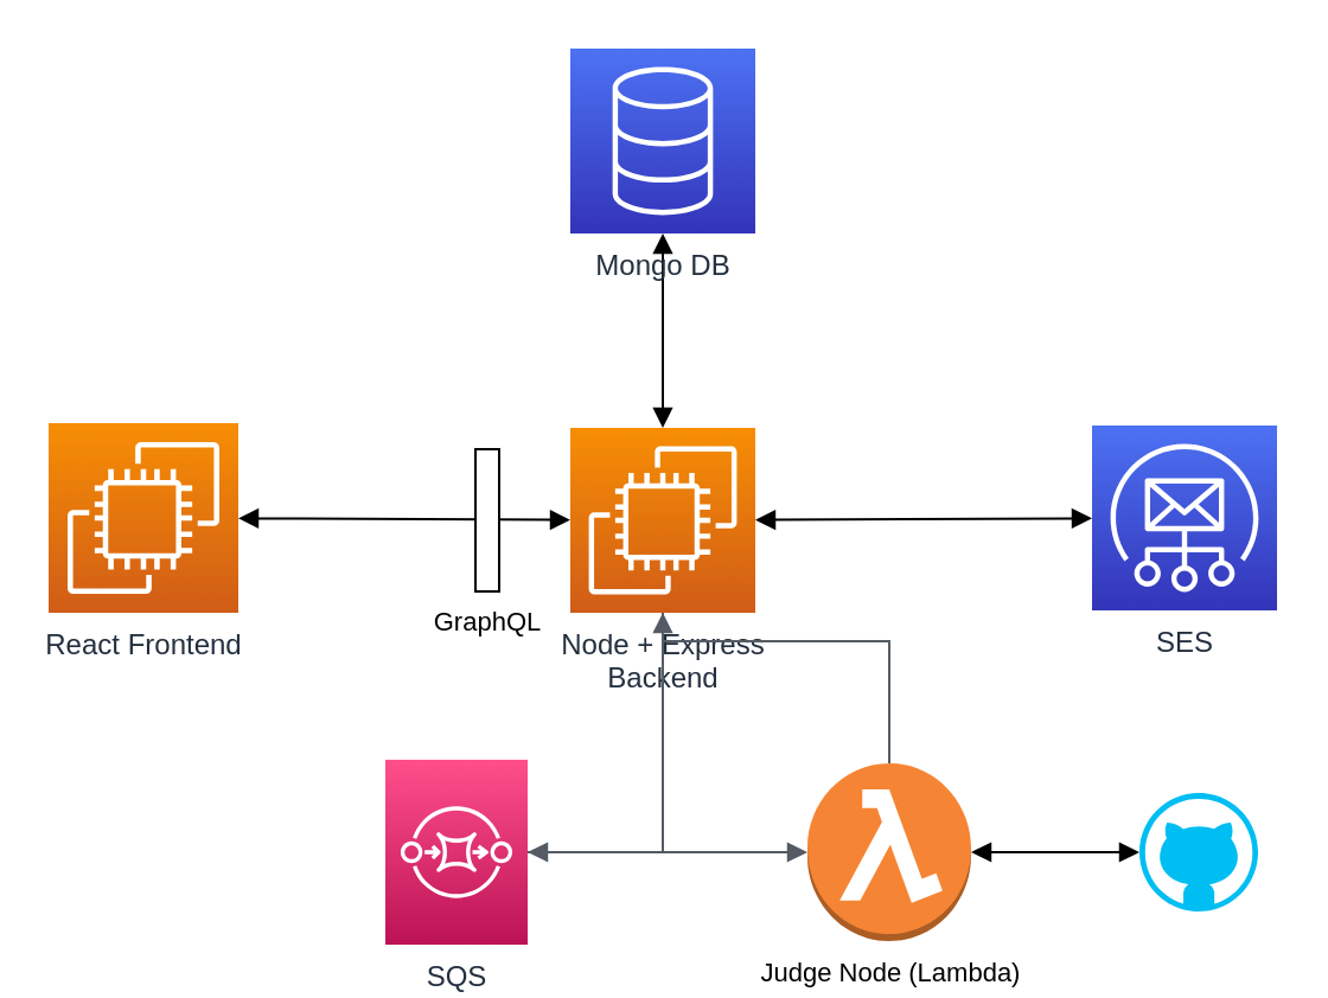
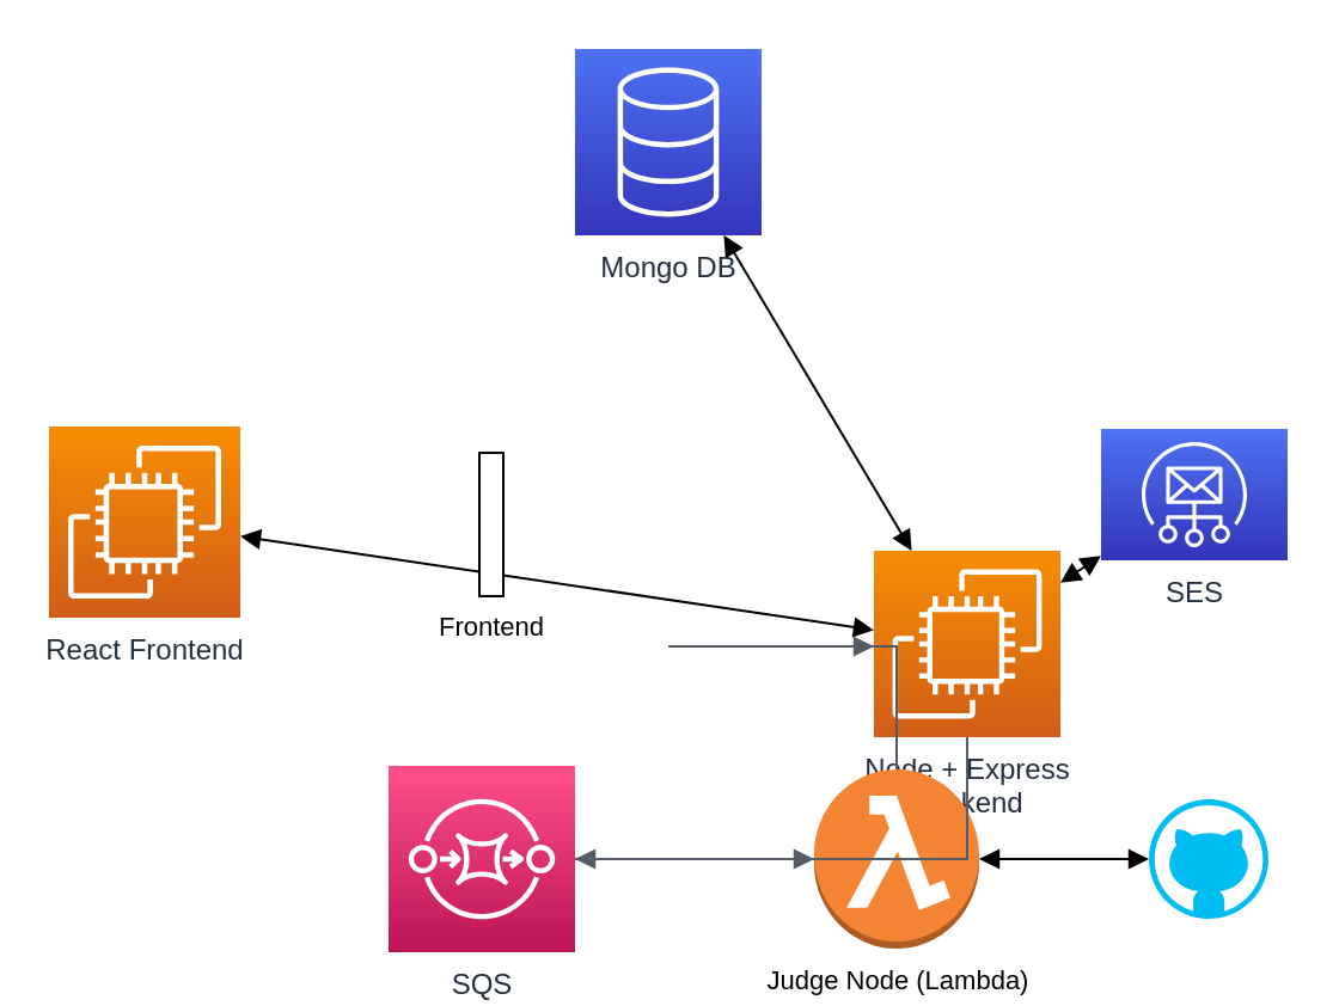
- <mxCell id="8" value="SES&lt;br&gt;" style="sketch=0;points=[[0,0,0],[0.25,0,0],[0.5,0,0],[0.75,0,0],[1,0,0],[0,1,0],[0.25,1,0],[0.5,1,0],[0.75,1,0],[1,1,0],[0,0.25,0],[0,0.5,0],[0,0.75,0],[1,0.25,0],[1,0.5,0],[1,0.75,0]];outlineConnect=0;fontColor=#232F3E;gradientColor=#4D72F3;gradientDirection=north;fillColor=#3334B9;strokeColor=#ffffff;dashed=0;verticalLabelPosition=bottom;verticalAlign=top;align=center;html=1;fontSize=12;fontStyle=0;aspect=fixed;shape=mxgraph.aws4.resourceIcon;resIcon=mxgraph.aws4.simple_email_service;" vertex="1" parent="1"><mxGeometry x="460" y="179" width="78" height="78" as="geometry" /></mxCell>
+ <mxCell id="8" value="SES&lt;br&gt;" style="sketch=0;points=[[0,0,0],[0.25,0,0],[0.5,0,0],[0.75,0,0],[1,0,0],[0,1,0],[0.25,1,0],[0.5,1,0],[0.75,1,0],[1,1,0],[0,0.25,0],[0,0.5,0],[0,0.75,0],[1,0.25,0],[1,0.5,0],[1,0.75,0]];outlineConnect=0;fontColor=#232F3E;gradientColor=#4D72F3;gradientDirection=north;fillColor=#3334B9;strokeColor=#ffffff;dashed=0;verticalLabelPosition=bottom;verticalAlign=top;align=center;html=1;fontSize=12;fontStyle=0;aspect=fixed;shape=mxgraph.aws4.resourceIcon;resIcon=mxgraph.aws4.simple_email_service;" vertex="1" parent="1"><mxGeometry x="460" y="179" width="78" height="55" as="geometry" /></mxCell>
- <mxCell id="6" value="Node + Express&lt;br&gt;Backend" style="sketch=0;points=[[0,0,0],[0.25,0,0],[0.5,0,0],[0.75,0,0],[1,0,0],[0,1,0],[0.25,1,0],[0.5,1,0],[0.75,1,0],[1,1,0],[0,0.25,0],[0,0.5,0],[0,0.75,0],[1,0.25,0],[1,0.5,0],[1,0.75,0]];outlineConnect=0;fontColor=#232F3E;gradientColor=#F78E04;gradientDirection=north;fillColor=#D05C17;strokeColor=#ffffff;dashed=0;verticalLabelPosition=bottom;verticalAlign=top;align=center;html=1;fontSize=12;fontStyle=0;aspect=fixed;shape=mxgraph.aws4.resourceIcon;resIcon=mxgraph.aws4.ec2;" vertex="1" parent="1"><mxGeometry x="240" y="180" width="78" height="78" as="geometry" /></mxCell>
+ <mxCell id="6" value="Node + Express&lt;br&gt;Backend" style="sketch=0;points=[[0,0,0],[0.25,0,0],[0.5,0,0],[0.75,0,0],[1,0,0],[0,1,0],[0.25,1,0],[0.5,1,0],[0.75,1,0],[1,1,0],[0,0.25,0],[0,0.5,0],[0,0.75,0],[1,0.25,0],[1,0.5,0],[1,0.75,0]];outlineConnect=0;fontColor=#232F3E;gradientColor=#F78E04;gradientDirection=north;fillColor=#D05C17;strokeColor=#ffffff;dashed=0;verticalLabelPosition=bottom;verticalAlign=top;align=center;html=1;fontSize=12;fontStyle=0;aspect=fixed;shape=mxgraph.aws4.resourceIcon;resIcon=mxgraph.aws4.ec2;" vertex="1" parent="1"><mxGeometry x="365" y="230" width="78" height="78" as="geometry" /></mxCell>
- <mxCell id="9" value="GraphQL&lt;br&gt;" style="verticalLabelPosition=bottom;verticalAlign=top;html=1;shape=mxgraph.basic.rect;fillColor2=none;strokeWidth=1;size=20;indent=5;fontFamily=Helvetica;fontSize=11;fontColor=default;" vertex="1" parent="1"><mxGeometry x="200" y="189" width="10" height="60" as="geometry" /></mxCell>
+ <mxCell id="9" value="Frontend&lt;br&gt;" style="verticalLabelPosition=bottom;verticalAlign=top;html=1;shape=mxgraph.basic.rect;fillColor2=none;strokeWidth=1;size=20;indent=5;fontFamily=Helvetica;fontSize=11;fontColor=default;" vertex="1" parent="1"><mxGeometry x="200" y="189" width="10" height="60" as="geometry" /></mxCell>
- <mxCell id="10" value="SQS&lt;br&gt;" style="sketch=0;points=[[0,0,0],[0.25,0,0],[0.5,0,0],[0.75,0,0],[1,0,0],[0,1,0],[0.25,1,0],[0.5,1,0],[0.75,1,0],[1,1,0],[0,0.25,0],[0,0.5,0],[0,0.75,0],[1,0.25,0],[1,0.5,0],[1,0.75,0]];outlineConnect=0;fontColor=#232F3E;gradientColor=#FF4F8B;gradientDirection=north;fillColor=#BC1356;strokeColor=#ffffff;dashed=0;verticalLabelPosition=bottom;verticalAlign=top;align=center;html=1;fontSize=12;fontStyle=0;aspect=fixed;shape=mxgraph.aws4.resourceIcon;resIcon=mxgraph.aws4.sqs;fontFamily=Helvetica;" vertex="1" parent="1"><mxGeometry x="162" y="320" width="60" height="78" as="geometry" /></mxCell>
+ <mxCell id="10" value="SQS&lt;br&gt;" style="sketch=0;points=[[0,0,0],[0.25,0,0],[0.5,0,0],[0.75,0,0],[1,0,0],[0,1,0],[0.25,1,0],[0.5,1,0],[0.75,1,0],[1,1,0],[0,0.25,0],[0,0.5,0],[0,0.75,0],[1,0.25,0],[1,0.5,0],[1,0.75,0]];outlineConnect=0;fontColor=#232F3E;gradientColor=#FF4F8B;gradientDirection=north;fillColor=#BC1356;strokeColor=#ffffff;dashed=0;verticalLabelPosition=bottom;verticalAlign=top;align=center;html=1;fontSize=12;fontStyle=0;aspect=fixed;shape=mxgraph.aws4.resourceIcon;resIcon=mxgraph.aws4.sqs;fontFamily=Helvetica;" vertex="1" parent="1"><mxGeometry x="162" y="320" width="78" height="78" as="geometry" /></mxCell>
